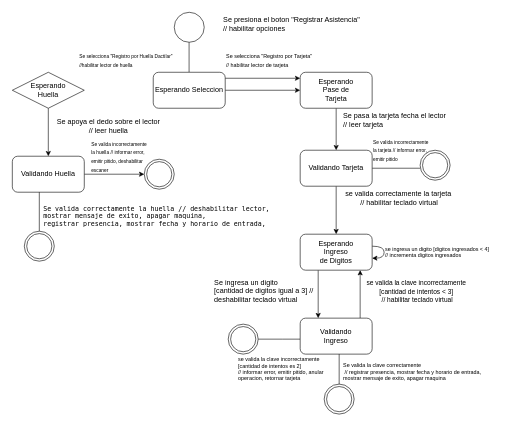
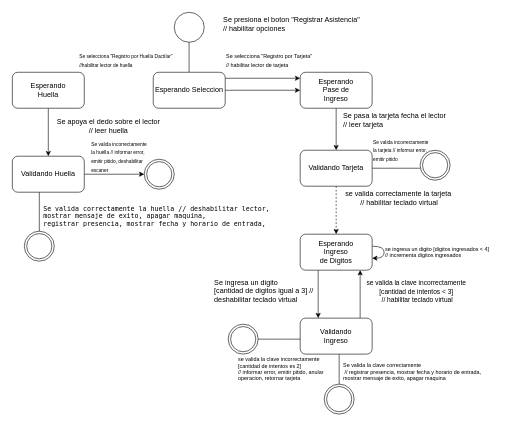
- <mxCell id="33" value="Esperando&lt;div&gt;Huella&lt;/div&gt;" style="rhombus;whiteSpace=wrap;html=1;" vertex="1" parent="1"><mxGeometry x="20" y="120" width="120" height="60" as="geometry" /></mxCell>
+ <mxCell id="33" value="Esperando&lt;div&gt;Huella&lt;/div&gt;" style="whiteSpace=wrap;html=1;rounded=1;" vertex="1" parent="1"><mxGeometry x="20" y="120" width="120" height="60" as="geometry" /></mxCell>
- <mxCell id="9" value="Esperando&lt;div&gt;Pase de&lt;/div&gt;&lt;div&gt;Tarjeta&lt;/div&gt;" style="rounded=1;whiteSpace=wrap;html=1;" vertex="1" parent="1"><mxGeometry x="500" y="120" width="120" height="60" as="geometry" /></mxCell>
+ <mxCell id="9" value="Esperando&lt;div&gt;Pase de&lt;/div&gt;&lt;div&gt;Ingreso&lt;/div&gt;" style="rounded=1;whiteSpace=wrap;html=1;" vertex="1" parent="1"><mxGeometry x="500" y="120" width="120" height="60" as="geometry" /></mxCell>
- <mxCell id="13" value="" style="edgeStyle=orthogonalEdgeStyle;rounded=0;orthogonalLoop=1;jettySize=auto;html=1;" edge="1" parent="1" source="14" target="18"><mxGeometry relative="1" as="geometry" /></mxCell>
+ <mxCell id="13" value="" style="edgeStyle=orthogonalEdgeStyle;rounded=0;orthogonalLoop=1;jettySize=auto;html=1;dashed=1;" edge="1" parent="1" source="14" target="18"><mxGeometry relative="1" as="geometry" /></mxCell>
